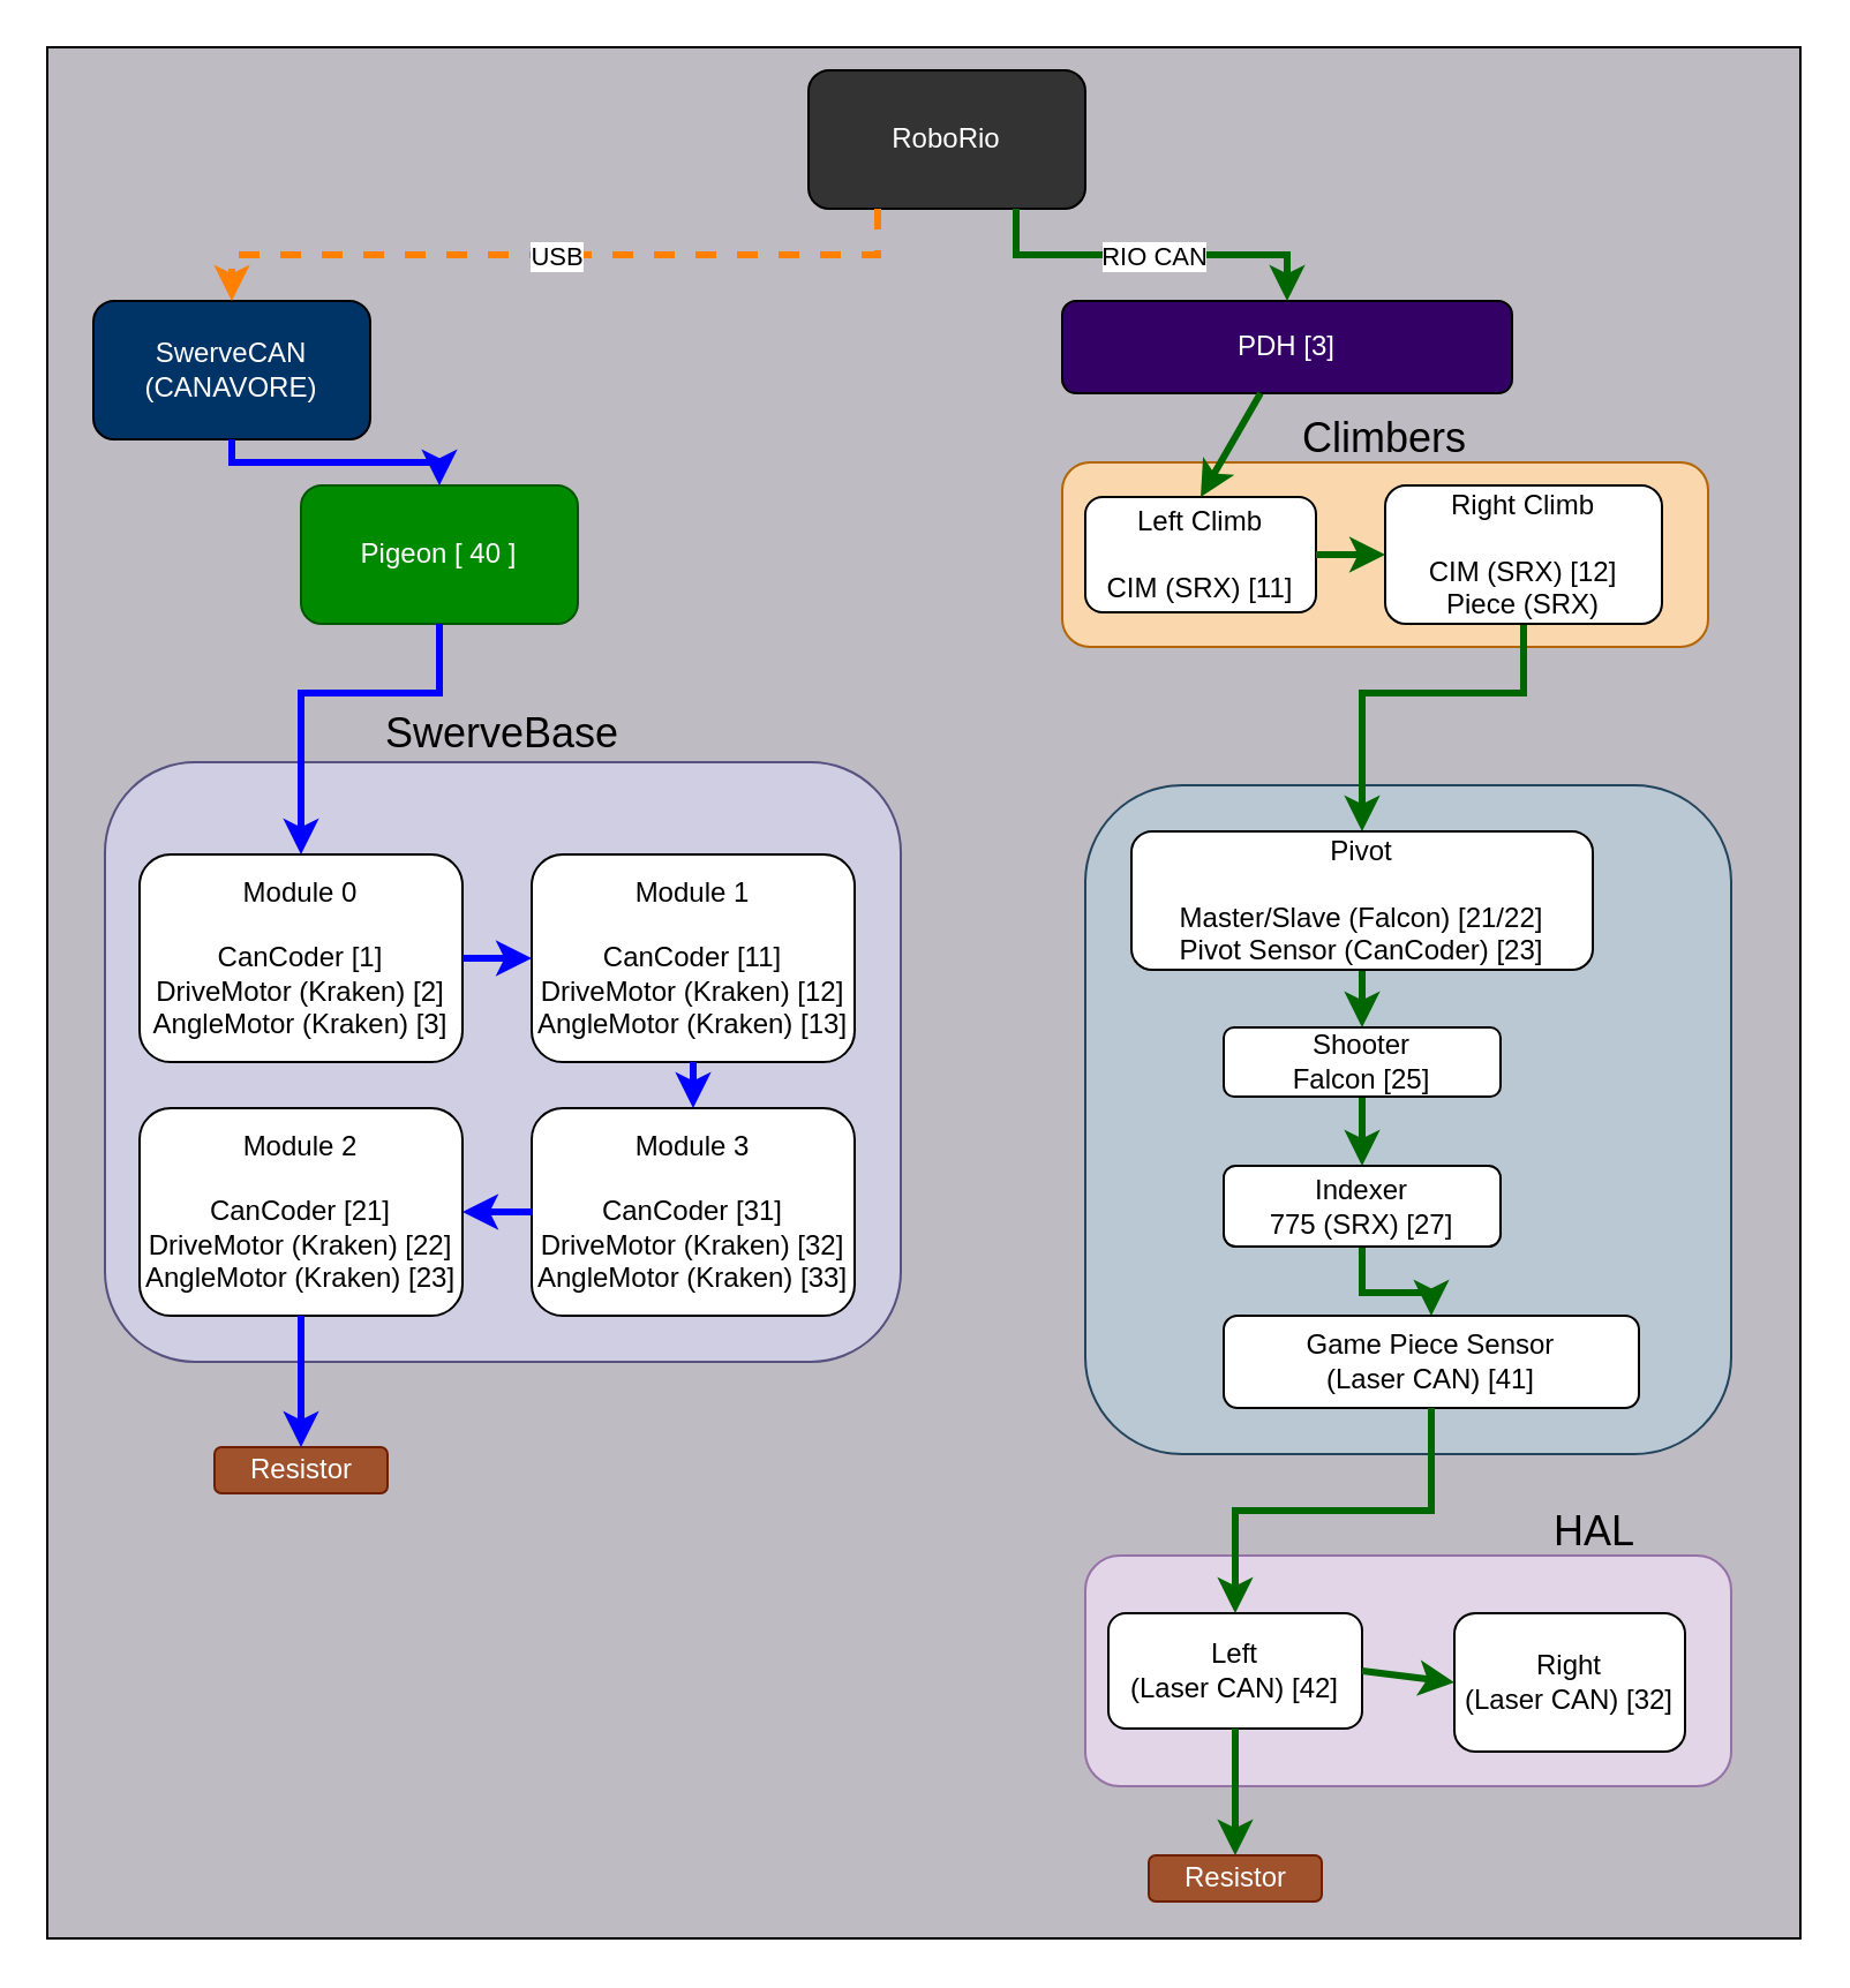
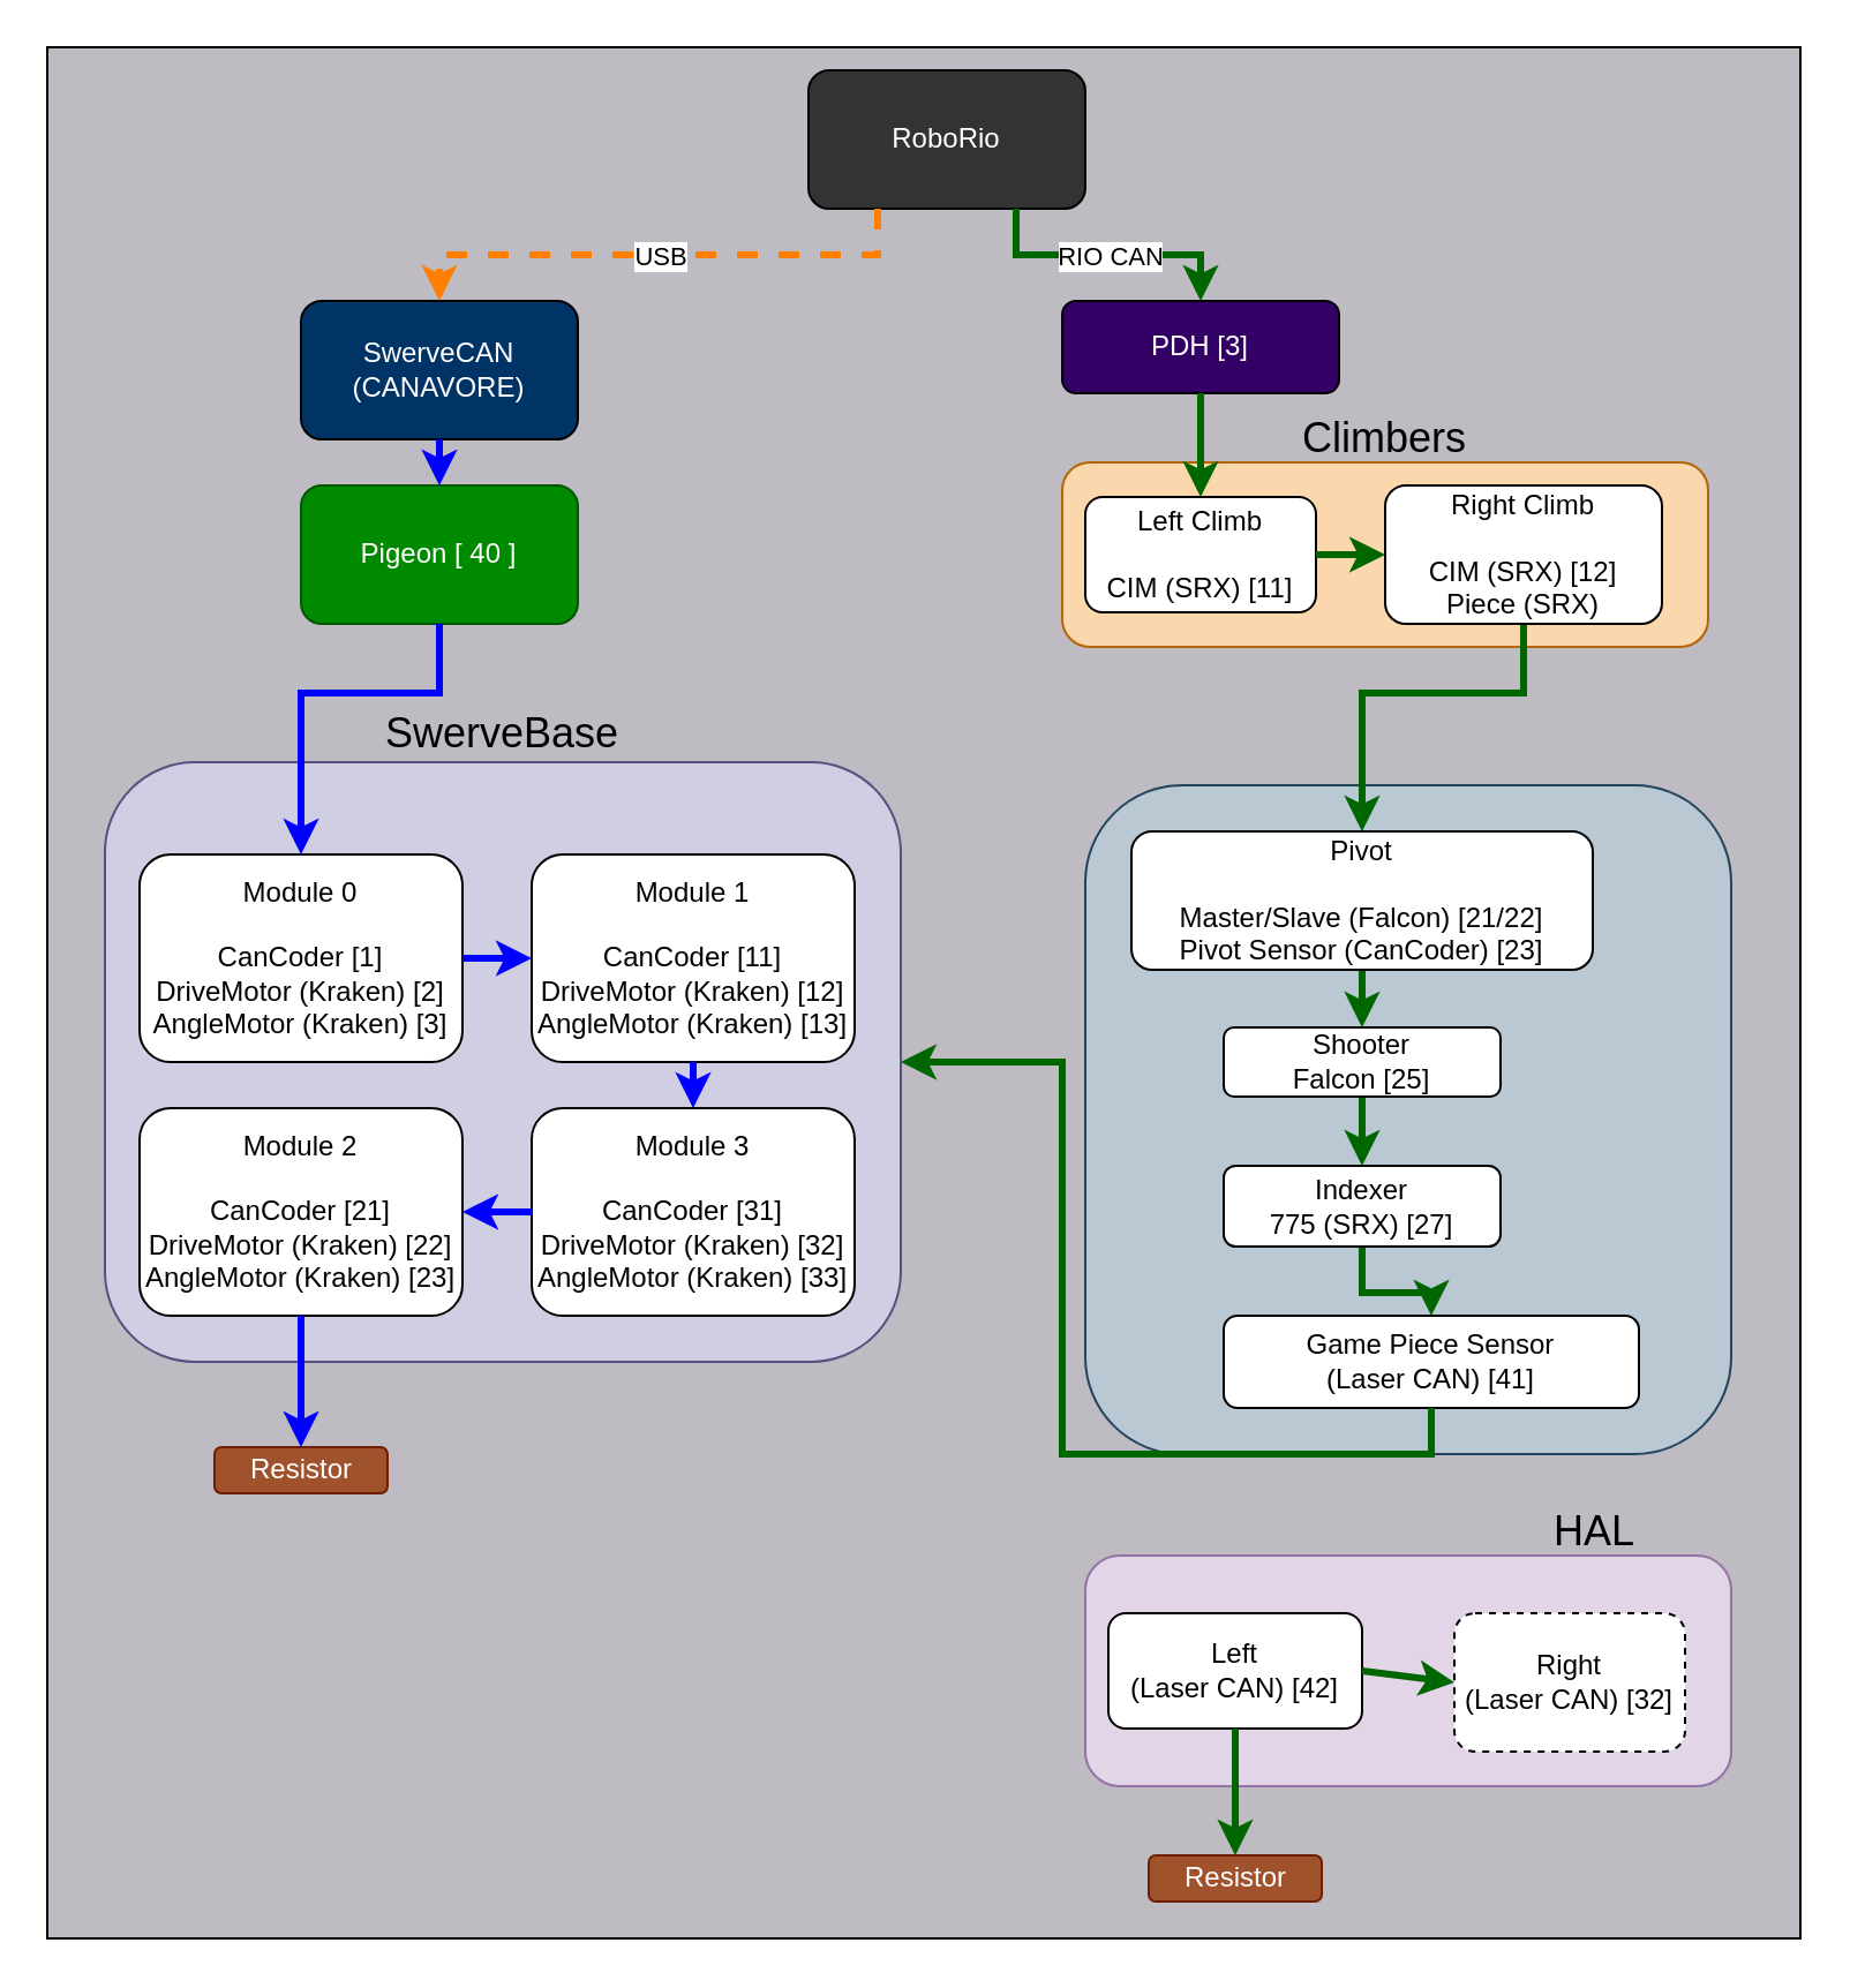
- <mxCell id="12" value="&lt;font color=&quot;#ffffff&quot;&gt;PDH [3]&lt;/font&gt;" style="rounded=1;whiteSpace=wrap;html=1;fillColor=#330066;" parent="3" vertex="1"><mxGeometry x="460" y="130" width="195" height="40" as="geometry" /></mxCell>
+ <mxCell id="12" value="&lt;font color=&quot;#ffffff&quot;&gt;PDH [3]&lt;/font&gt;" style="rounded=1;whiteSpace=wrap;html=1;fillColor=#330066;" parent="3" vertex="1"><mxGeometry x="460" y="130" width="120" height="40" as="geometry" /></mxCell>
- <mxCell id="5" value="&lt;font color=&quot;#ffffff&quot;&gt;SwerveCAN&lt;br&gt;(CANAVORE)&lt;/font&gt;" style="rounded=1;whiteSpace=wrap;html=1;fillColor=#003366;" parent="3" vertex="1"><mxGeometry x="40" y="130" width="120" height="60" as="geometry" /></mxCell>
+ <mxCell id="5" value="&lt;font color=&quot;#ffffff&quot;&gt;SwerveCAN&lt;br&gt;(CANAVORE)&lt;/font&gt;" style="rounded=1;whiteSpace=wrap;html=1;fillColor=#003366;" parent="3" vertex="1"><mxGeometry x="130" y="130" width="120" height="60" as="geometry" /></mxCell>
- <mxCell id="42" value="" style="edgeStyle=orthogonalEdgeStyle;rounded=0;orthogonalLoop=1;jettySize=auto;html=1;entryX=0.5;entryY=0;entryDx=0;entryDy=0;strokeColor=#006600;strokeWidth=3;exitX=0.5;exitY=1;exitDx=0;exitDy=0;" parent="3" source="35" target="38" edge="1"><mxGeometry relative="1" as="geometry"><mxPoint x="400" y="650" as="targetPoint" /></mxGeometry></mxCell>
+ <mxCell id="42" value="" style="edgeStyle=orthogonalEdgeStyle;rounded=0;orthogonalLoop=1;jettySize=auto;html=1;strokeColor=#006600;strokeWidth=3;exitX=0.5;exitY=1;exitDx=0;exitDy=0;" parent="3" source="35" target="6" edge="1"><mxGeometry relative="1" as="geometry"><mxPoint x="400" y="650" as="targetPoint" /></mxGeometry></mxCell>
- <mxCell id="39" value="Right&lt;br&gt;(Laser CAN) [32]" style="rounded=1;whiteSpace=wrap;html=1;" parent="3" vertex="1"><mxGeometry x="630" y="699" width="100" height="60" as="geometry" /></mxCell>
+ <mxCell id="39" value="Right&lt;br&gt;(Laser CAN) [32]" style="rounded=1;whiteSpace=wrap;html=1;dashed=1;" parent="3" vertex="1"><mxGeometry x="630" y="699" width="100" height="60" as="geometry" /></mxCell>
